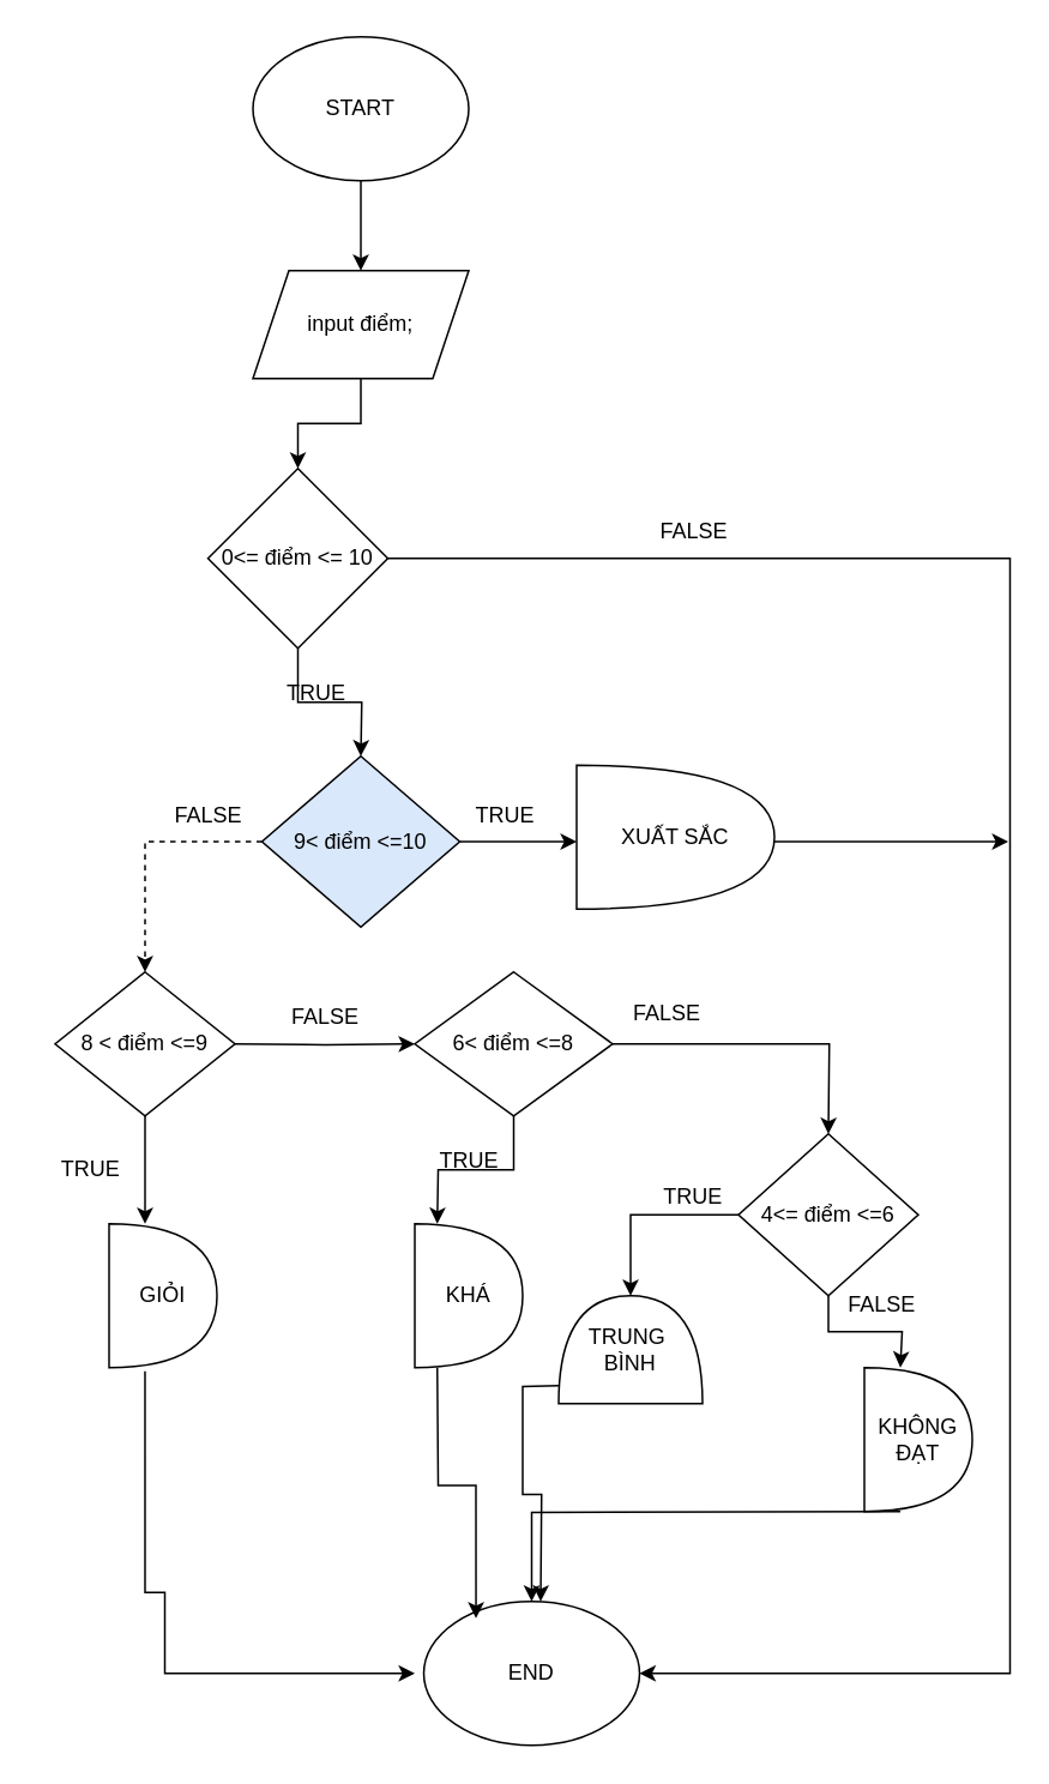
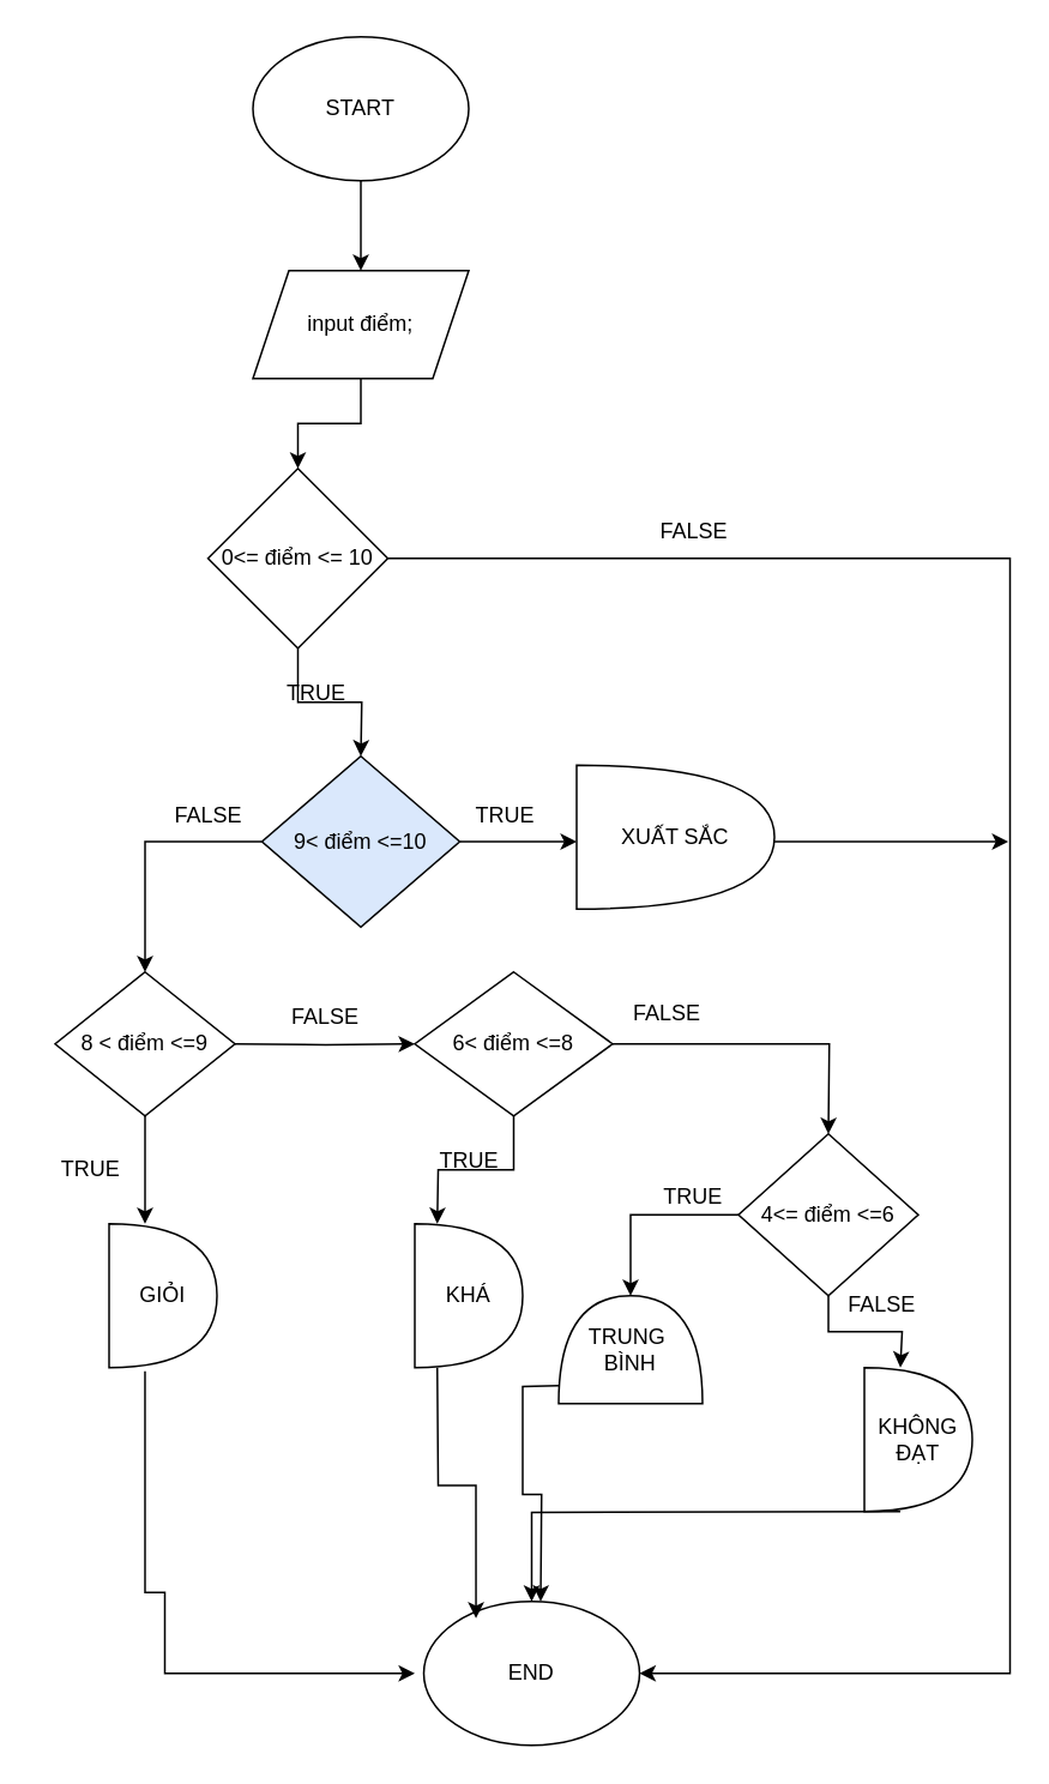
- <mxCell id="12" style="edgeStyle=orthogonalEdgeStyle;rounded=0;orthogonalLoop=1;jettySize=auto;html=1;entryX=0.5;entryY=0;entryDx=0;entryDy=0;dashed=1;" edge="1" parent="1" source="13" target="19"><mxGeometry relative="1" as="geometry"><mxPoint x="70" y="467.5" as="targetPoint" /></mxGeometry></mxCell>
+ <mxCell id="12" style="edgeStyle=orthogonalEdgeStyle;rounded=0;orthogonalLoop=1;jettySize=auto;html=1;entryX=0.5;entryY=0;entryDx=0;entryDy=0;" edge="1" parent="1" source="13" target="19"><mxGeometry relative="1" as="geometry"><mxPoint x="70" y="467.5" as="targetPoint" /></mxGeometry></mxCell>
